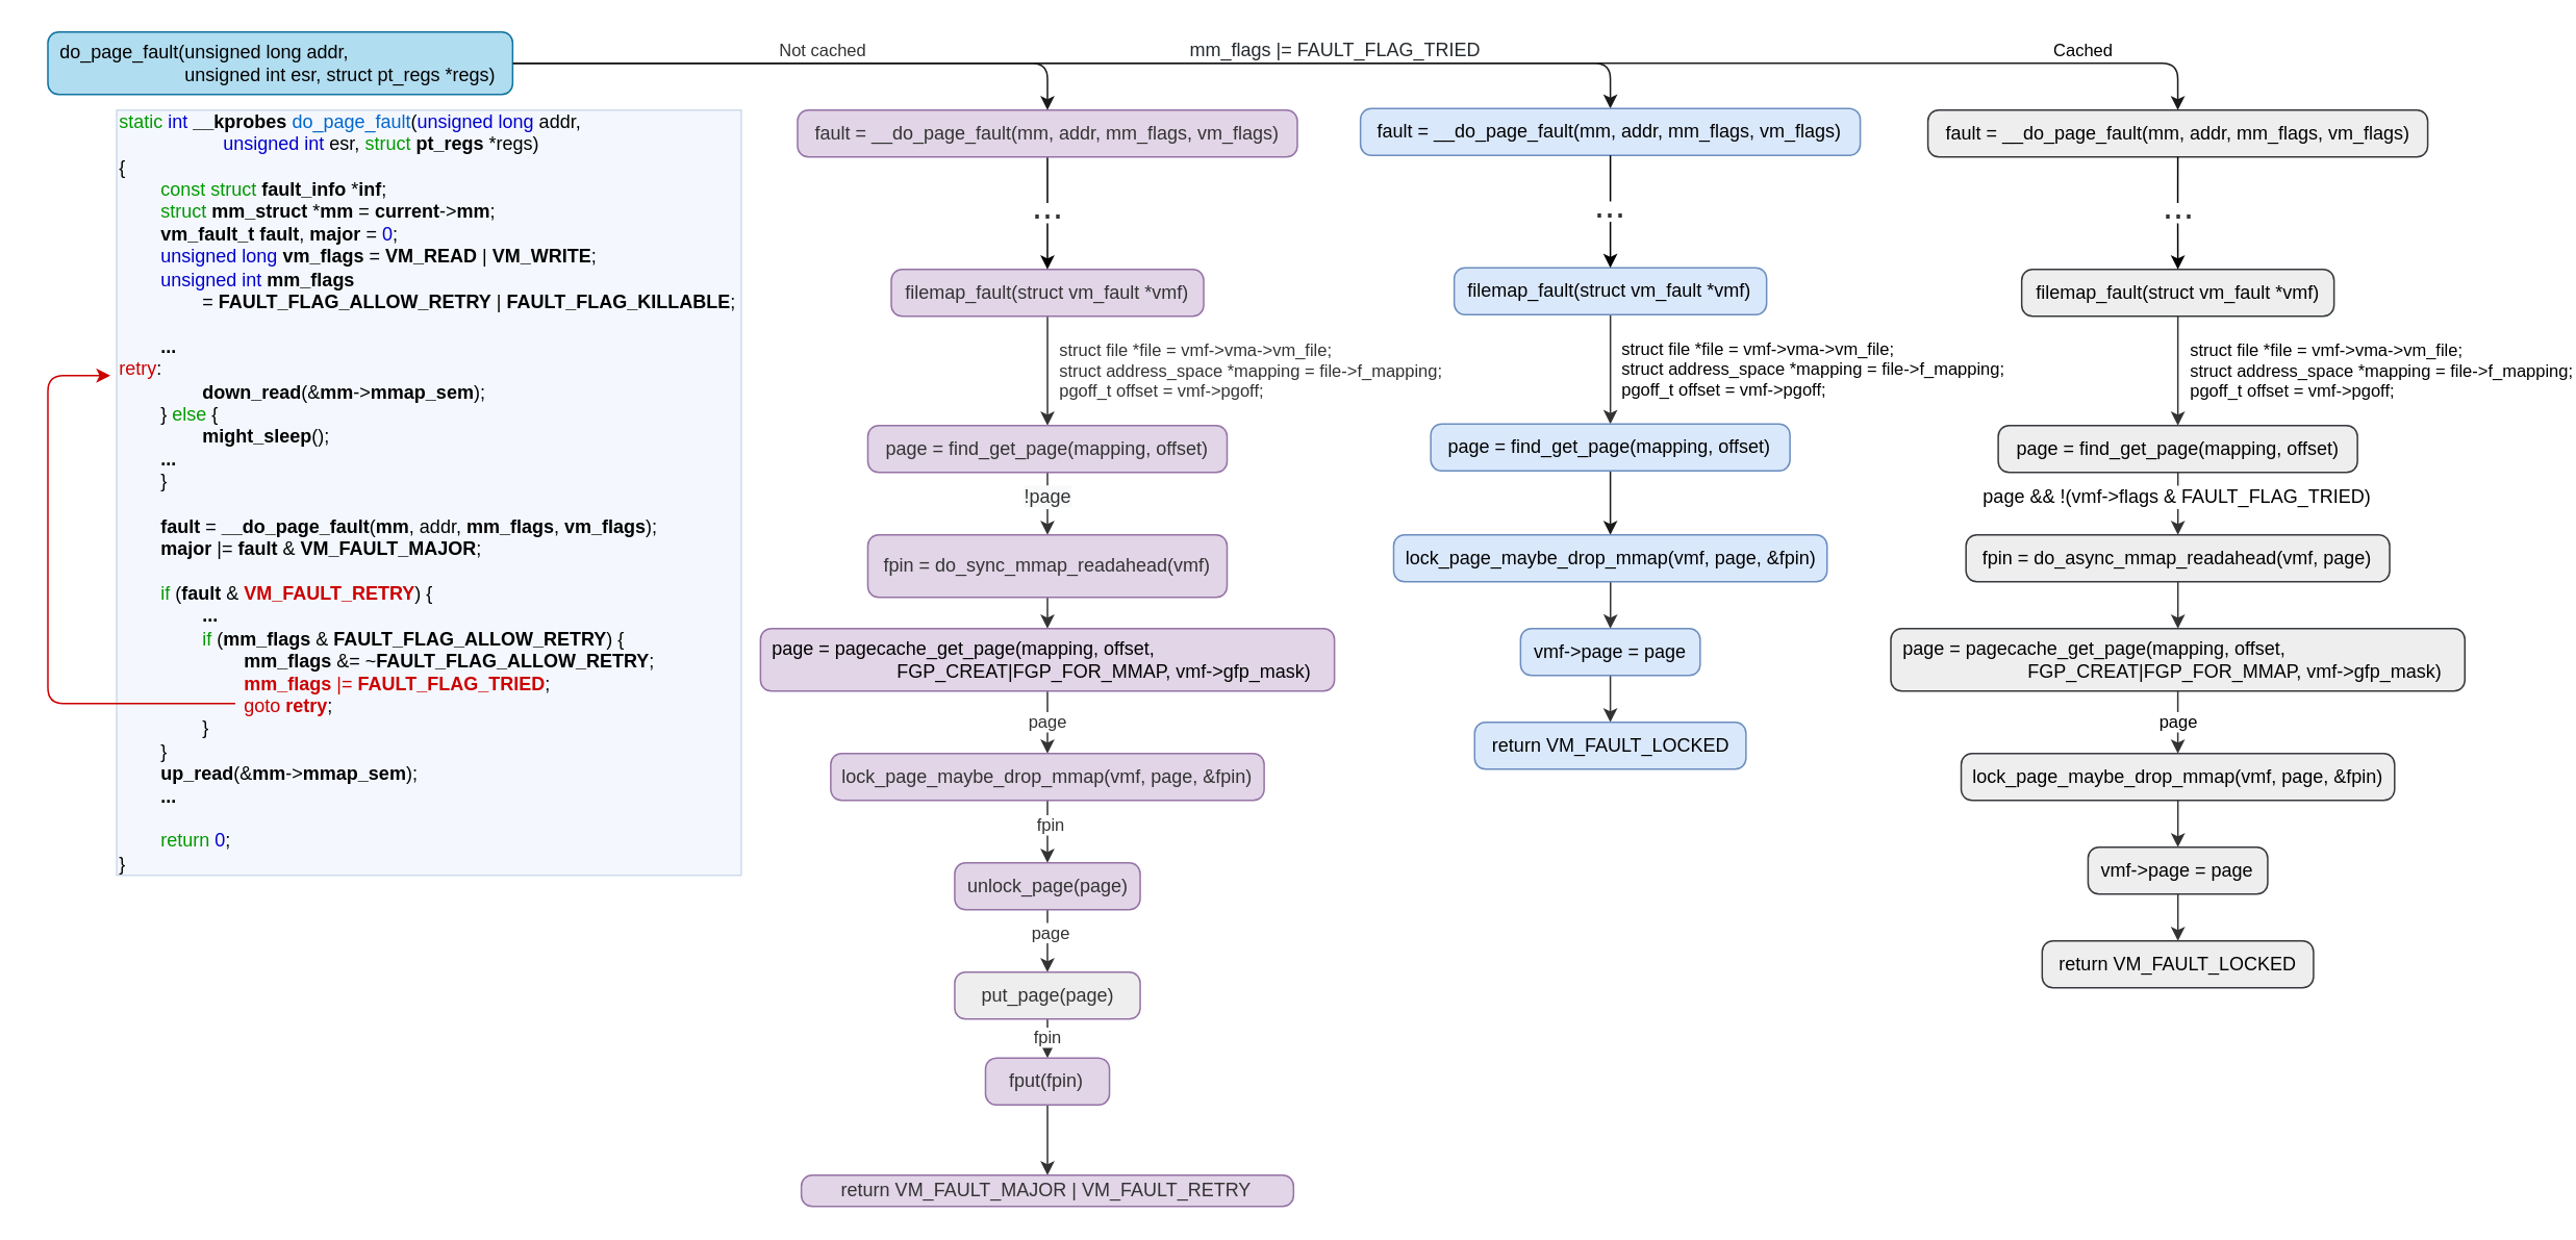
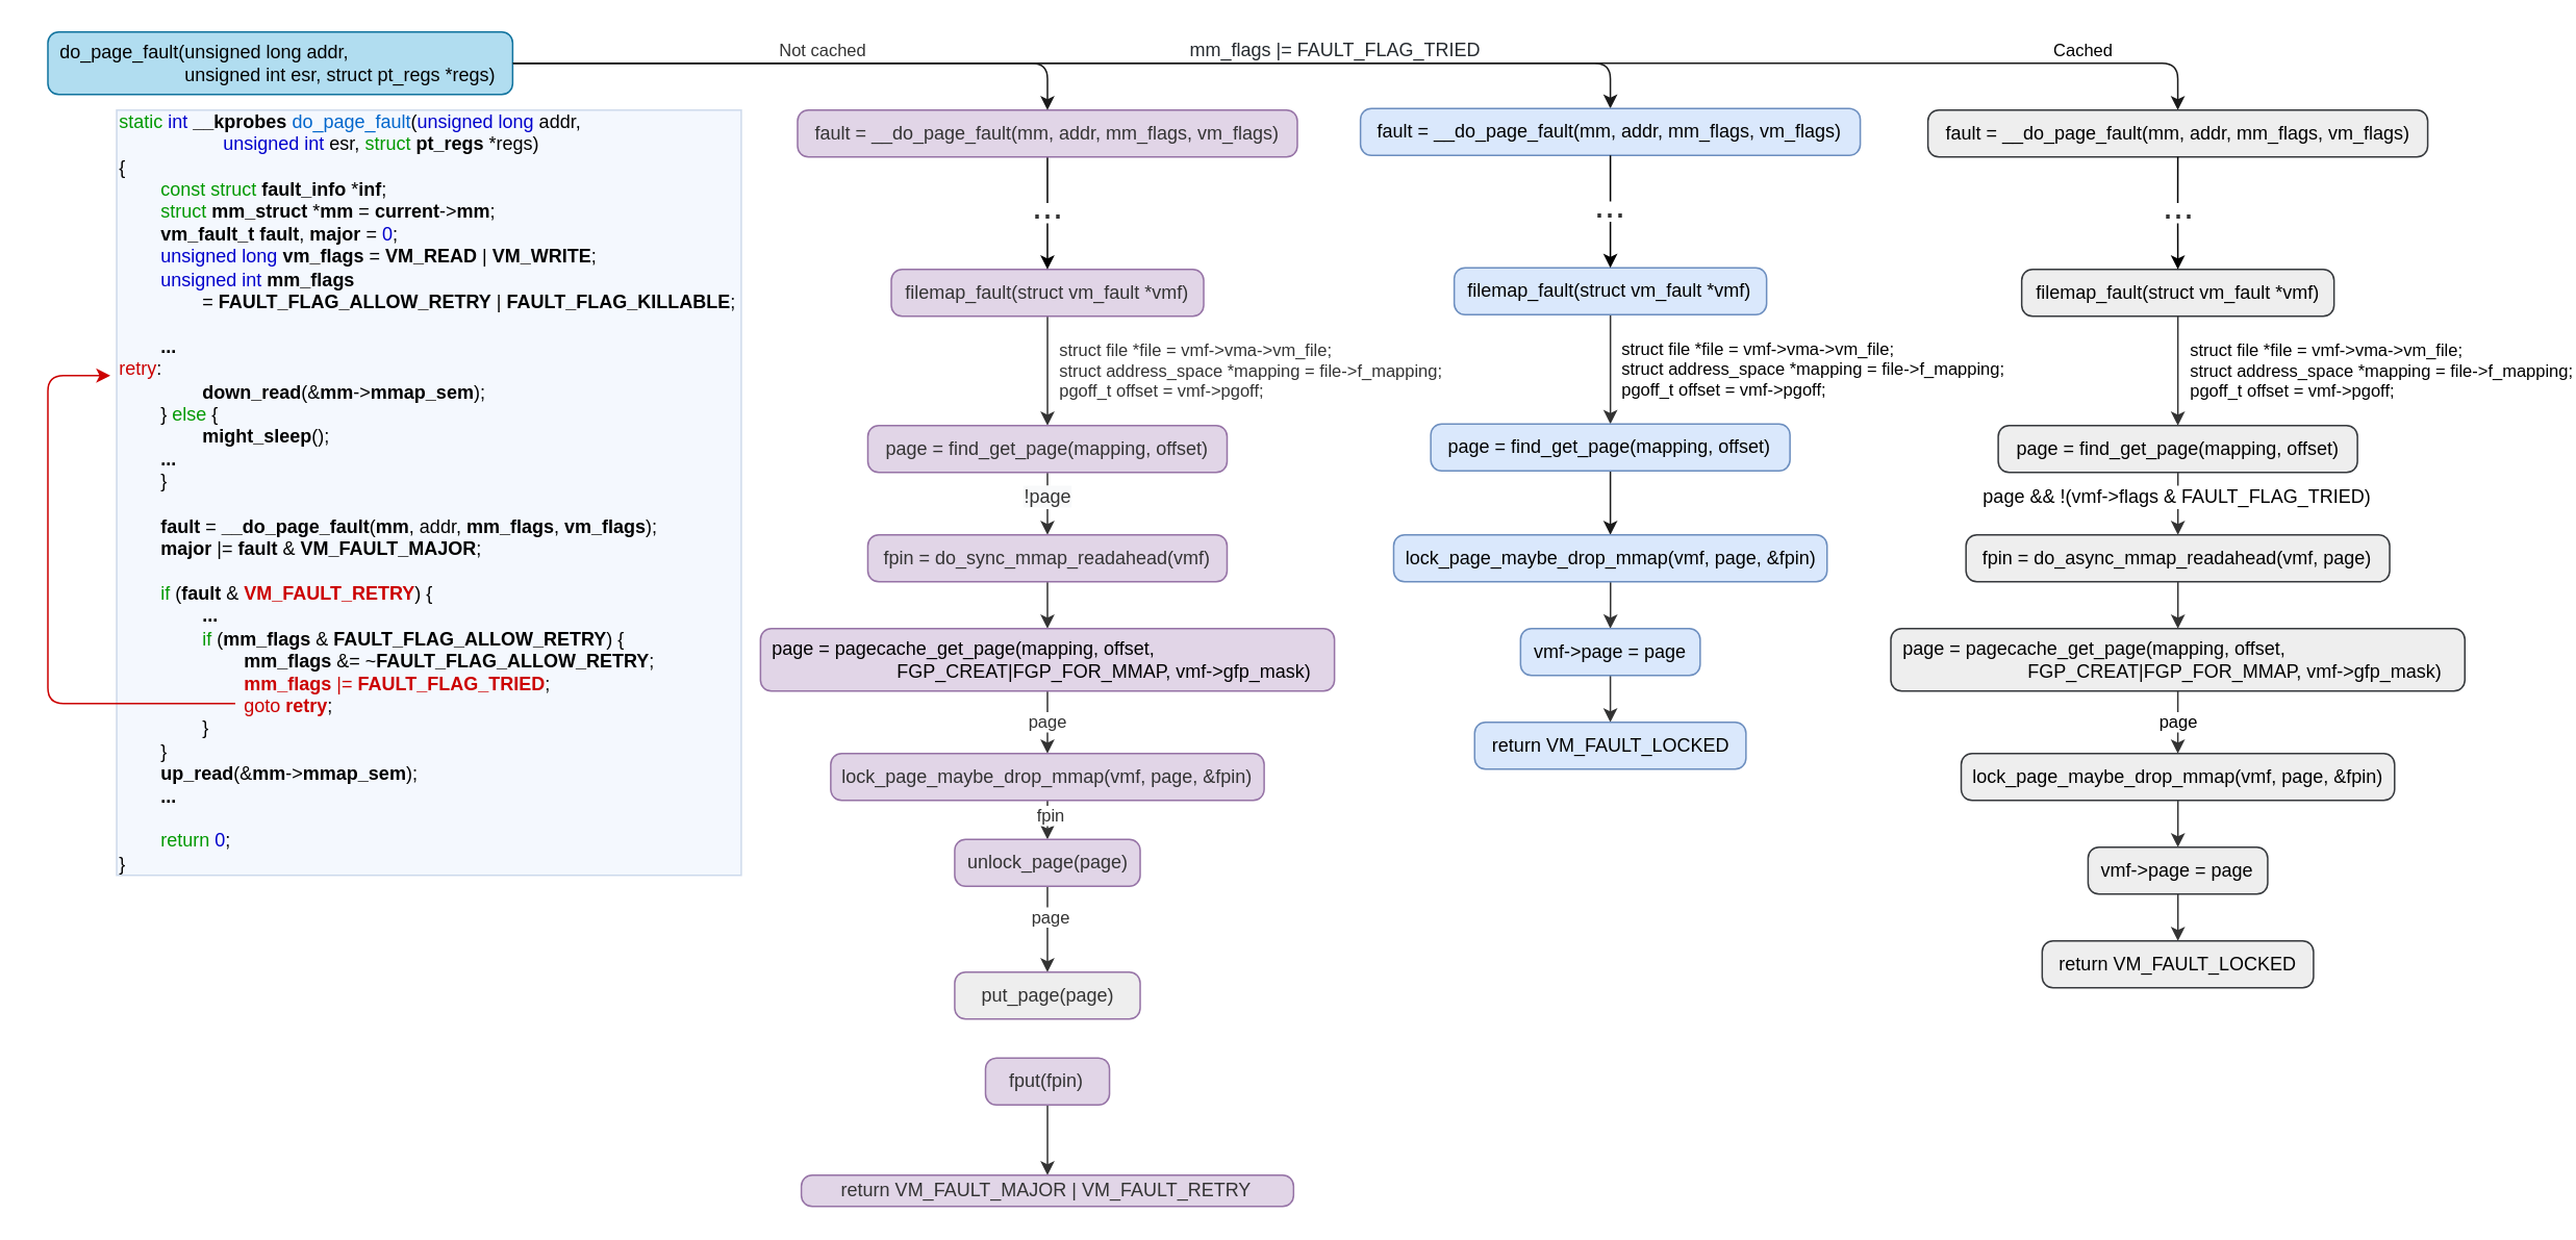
- <mxCell id="9" value="fpin = do_sync_mmap_readahead(vmf)" style="rounded=1;whiteSpace=wrap;absoluteArcSize=1;arcSize=14;strokeWidth=1;html=1;spacing=8;fillColor=#e1d5e7;strokeColor=#9673a6;fontColor=#333333;" vertex="1" parent="1"><mxGeometry x="554.99" y="342" width="230" height="40" as="geometry" /></mxCell>
+ <mxCell id="9" value="fpin = do_sync_mmap_readahead(vmf)" style="rounded=1;whiteSpace=wrap;absoluteArcSize=1;arcSize=14;strokeWidth=1;html=1;spacing=8;fillColor=#e1d5e7;strokeColor=#9673a6;fontColor=#333333;" vertex="1" parent="1"><mxGeometry x="554.99" y="342" width="230" height="30" as="geometry" /></mxCell>
- <mxCell id="17" value="unlock_page(page)" style="rounded=1;whiteSpace=wrap;absoluteArcSize=1;arcSize=14;strokeWidth=1;align=center;spacing=8;html=1;fillColor=#e1d5e7;strokeColor=#9673a6;fontColor=#333333;" vertex="1" parent="1"><mxGeometry x="610.61" y="552" width="118.75" height="30" as="geometry" /></mxCell>
+ <mxCell id="17" value="unlock_page(page)" style="rounded=1;whiteSpace=wrap;absoluteArcSize=1;arcSize=14;strokeWidth=1;align=center;spacing=8;html=1;fillColor=#e1d5e7;strokeColor=#9673a6;fontColor=#333333;" vertex="1" parent="1"><mxGeometry x="610.61" y="537" width="118.75" height="30" as="geometry" /></mxCell>
- <mxCell id="18" value="fpin" style="edgeStyle=orthogonalEdgeStyle;rounded=1;orthogonalLoop=1;jettySize=auto;html=1;align=center;strokeColor=#333333;fontColor=#333333;" edge="1" parent="1" source="19" target="21"><mxGeometry relative="1" as="geometry" /></mxCell>
